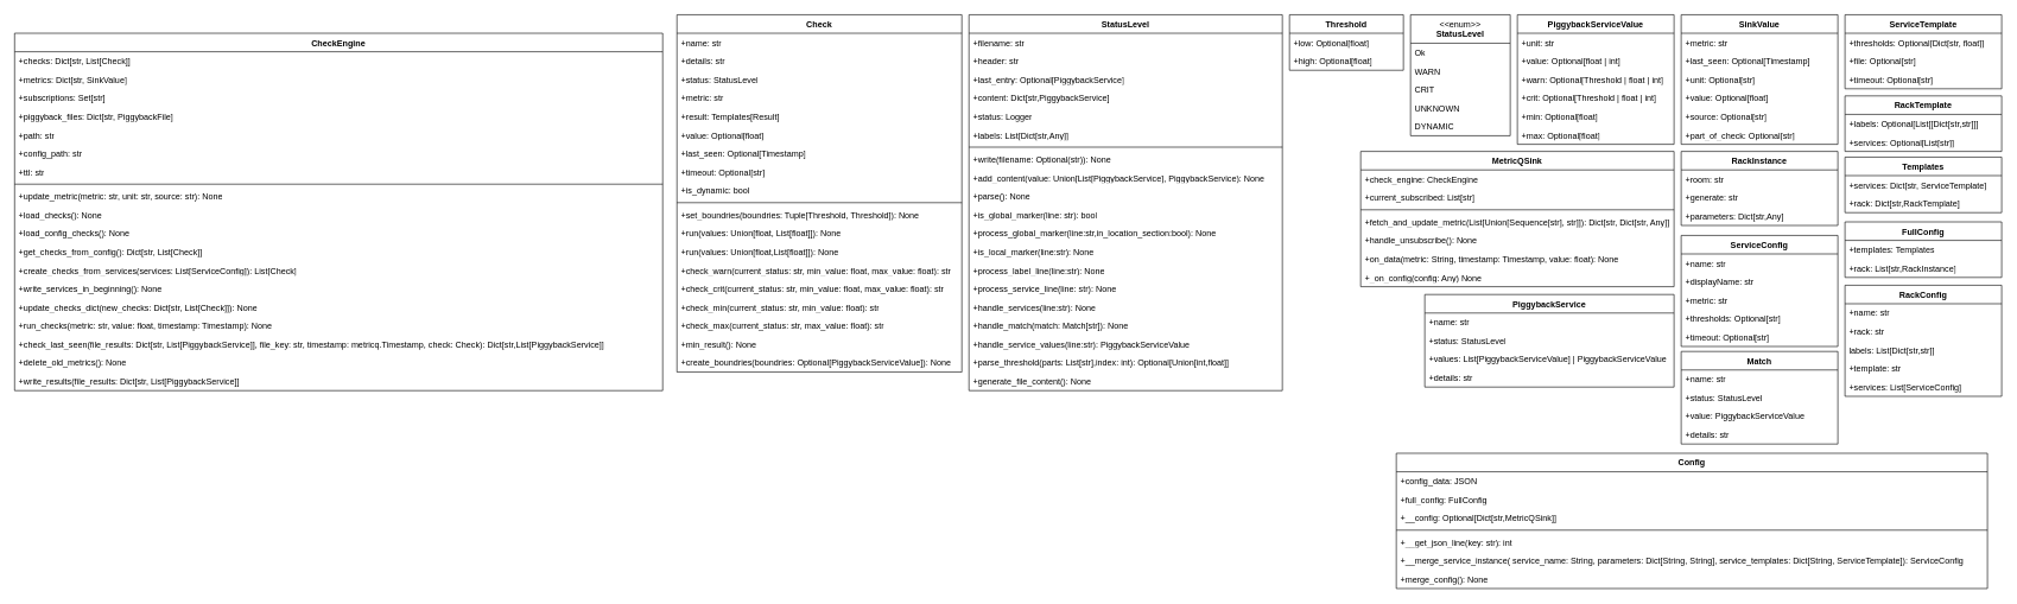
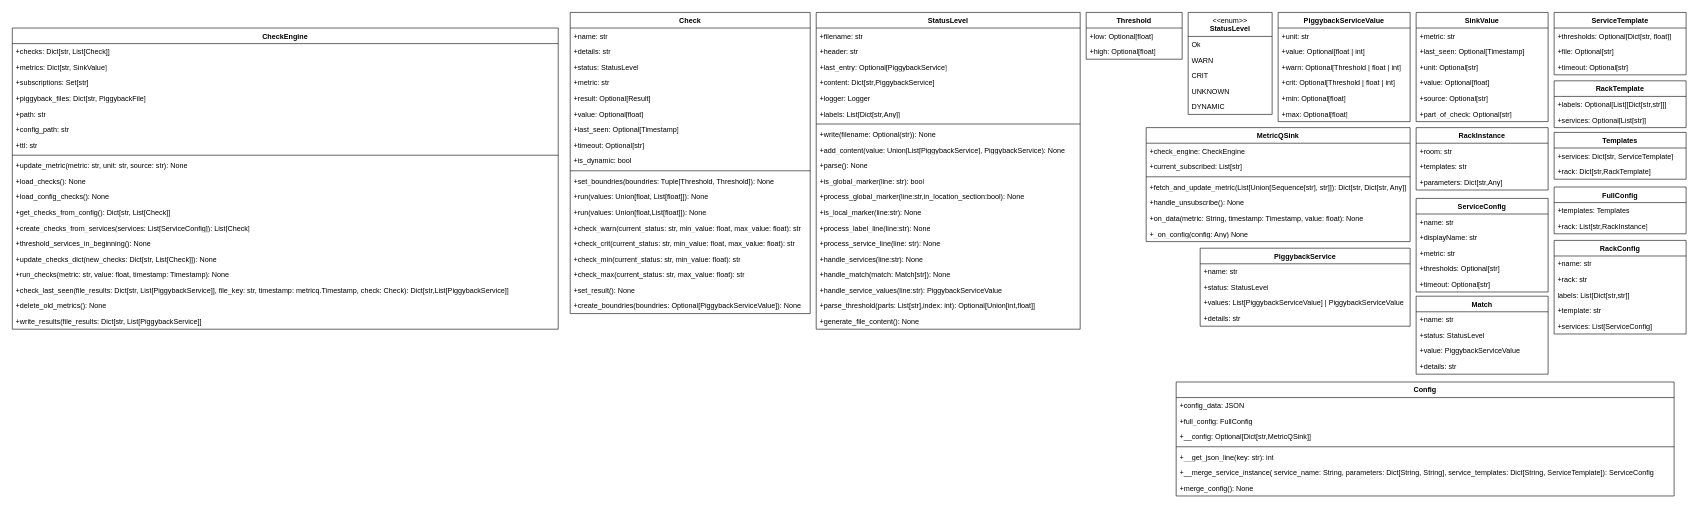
- <mxCell id="106" value="+result: Templates[Result]" style="text;strokeColor=none;fillColor=none;align=left;verticalAlign=top;spacingLeft=4;spacingRight=4;overflow=hidden;rotatable=0;points=[[0,0.5],[1,0.5]];portConstraint=eastwest;whiteSpace=wrap;html=1;" parent="101" vertex="1"><mxGeometry y="130" width="400" height="26" as="geometry" /></mxCell>
+ <mxCell id="106" value="+result: Optional[Result]" style="text;strokeColor=none;fillColor=none;align=left;verticalAlign=top;spacingLeft=4;spacingRight=4;overflow=hidden;rotatable=0;points=[[0,0.5],[1,0.5]];portConstraint=eastwest;whiteSpace=wrap;html=1;" parent="101" vertex="1"><mxGeometry y="130" width="400" height="26" as="geometry" /></mxCell>
- <mxCell id="85" value="+status: Logger" style="text;strokeColor=none;fillColor=none;align=left;verticalAlign=top;spacingLeft=4;spacingRight=4;overflow=hidden;rotatable=0;points=[[0,0.5],[1,0.5]];portConstraint=eastwest;whiteSpace=wrap;html=1;" parent="80" vertex="1"><mxGeometry y="130" width="440" height="26" as="geometry" /></mxCell>
+ <mxCell id="85" value="+logger: Logger" style="text;strokeColor=none;fillColor=none;align=left;verticalAlign=top;spacingLeft=4;spacingRight=4;overflow=hidden;rotatable=0;points=[[0,0.5],[1,0.5]];portConstraint=eastwest;whiteSpace=wrap;html=1;" parent="80" vertex="1"><mxGeometry y="130" width="440" height="26" as="geometry" /></mxCell>
- <mxCell id="29" value="+generate: str" style="text;strokeColor=none;fillColor=none;align=left;verticalAlign=top;spacingLeft=4;spacingRight=4;overflow=hidden;rotatable=0;points=[[0,0.5],[1,0.5]];portConstraint=eastwest;whiteSpace=wrap;html=1;" parent="27" vertex="1"><mxGeometry y="52" width="220" height="26" as="geometry" /></mxCell>
+ <mxCell id="29" value="+templates: str" style="text;strokeColor=none;fillColor=none;align=left;verticalAlign=top;spacingLeft=4;spacingRight=4;overflow=hidden;rotatable=0;points=[[0,0.5],[1,0.5]];portConstraint=eastwest;whiteSpace=wrap;html=1;" parent="27" vertex="1"><mxGeometry y="52" width="220" height="26" as="geometry" /></mxCell>
- <mxCell id="135" value="+write_services_in_beginning(): None" style="text;strokeColor=none;fillColor=none;align=left;verticalAlign=top;spacingLeft=4;spacingRight=4;overflow=hidden;rotatable=0;points=[[0,0.5],[1,0.5]];portConstraint=eastwest;whiteSpace=wrap;html=1;" parent="121" vertex="1"><mxGeometry y="346" width="910" height="26" as="geometry" /></mxCell>
+ <mxCell id="135" value="+threshold_services_in_beginning(): None" style="text;strokeColor=none;fillColor=none;align=left;verticalAlign=top;spacingLeft=4;spacingRight=4;overflow=hidden;rotatable=0;points=[[0,0.5],[1,0.5]];portConstraint=eastwest;whiteSpace=wrap;html=1;" parent="121" vertex="1"><mxGeometry y="346" width="910" height="26" as="geometry" /></mxCell>
- <mxCell id="119" value="+min_result(): None" style="text;strokeColor=none;fillColor=none;align=left;verticalAlign=top;spacingLeft=4;spacingRight=4;overflow=hidden;rotatable=0;points=[[0,0.5],[1,0.5]];portConstraint=eastwest;whiteSpace=wrap;html=1;" parent="101" vertex="1"><mxGeometry y="450" width="400" height="26" as="geometry" /></mxCell>
+ <mxCell id="119" value="+set_result(): None" style="text;strokeColor=none;fillColor=none;align=left;verticalAlign=top;spacingLeft=4;spacingRight=4;overflow=hidden;rotatable=0;points=[[0,0.5],[1,0.5]];portConstraint=eastwest;whiteSpace=wrap;html=1;" parent="101" vertex="1"><mxGeometry y="450" width="400" height="26" as="geometry" /></mxCell>
